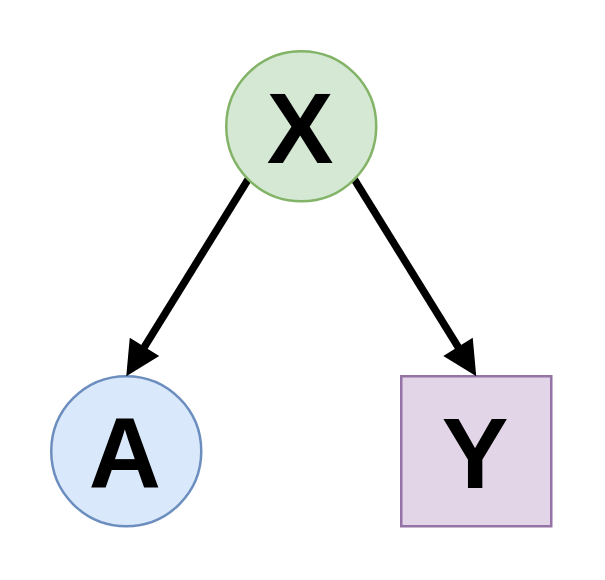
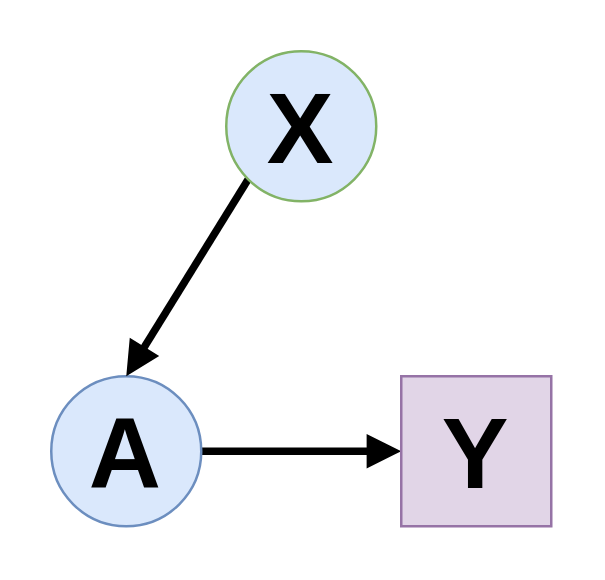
- <mxCell id="7" value="X" style="ellipse;whiteSpace=wrap;html=1;aspect=fixed;fillColor=#d5e8d4;strokeColor=#82b366;fontStyle=1;fontSize=40;" parent="1" vertex="1"><mxGeometry x="90" y="20" width="60" height="60" as="geometry" /></mxCell>
+ <mxCell id="7" value="X" style="ellipse;whiteSpace=wrap;html=1;aspect=fixed;fillColor=#dae8fc;strokeColor=#82b366;fontStyle=1;fontSize=40;" parent="1" vertex="1"><mxGeometry x="90" y="20" width="60" height="60" as="geometry" /></mxCell>
- <mxCell id="6" style="rounded=0;orthogonalLoop=1;jettySize=auto;html=1;exitX=1;exitY=1;exitDx=0;exitDy=0;entryX=0.5;entryY=0;entryDx=0;entryDy=0;endArrow=block;endFill=1;strokeWidth=3;" parent="1" source="7" target="4" edge="1"><mxGeometry relative="1" as="geometry" /></mxCell>
+ <mxCell id="2" value="" style="edgeStyle=orthogonalEdgeStyle;rounded=0;orthogonalLoop=1;jettySize=auto;html=1;endArrow=block;endFill=1;strokeWidth=3;" parent="1" source="3" target="4" edge="1"><mxGeometry relative="1" as="geometry" /></mxCell>
